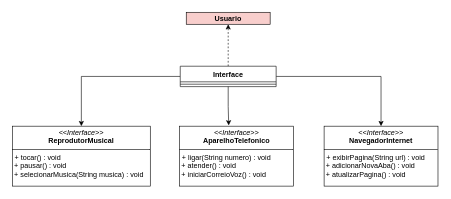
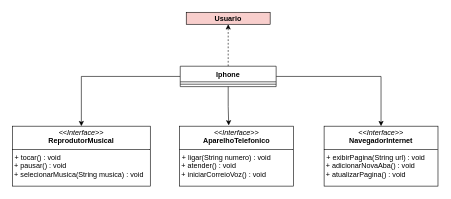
- <mxCell id="8" value="Interface" style="swimlane;fontStyle=1;align=center;verticalAlign=top;childLayout=stackLayout;horizontal=1;startSize=26;horizontalStack=0;resizeParent=1;resizeParentMax=0;resizeLast=0;collapsible=1;marginBottom=0;whiteSpace=wrap;html=1;" vertex="1" parent="1"><mxGeometry x="300" y="110" width="160" height="34" as="geometry"><mxRectangle x="320" y="140" width="80" height="30" as="alternateBounds" /></mxGeometry></mxCell>
+ <mxCell id="8" value="Iphone" style="swimlane;fontStyle=1;align=center;verticalAlign=top;childLayout=stackLayout;horizontal=1;startSize=26;horizontalStack=0;resizeParent=1;resizeParentMax=0;resizeLast=0;collapsible=1;marginBottom=0;whiteSpace=wrap;html=1;" vertex="1" parent="1"><mxGeometry x="300" y="110" width="160" height="34" as="geometry"><mxRectangle x="320" y="140" width="80" height="30" as="alternateBounds" /></mxGeometry></mxCell>
